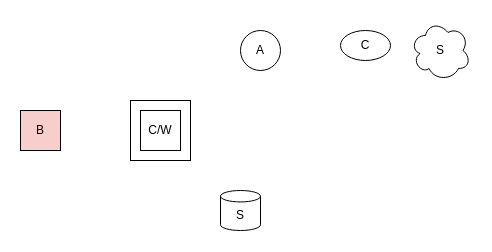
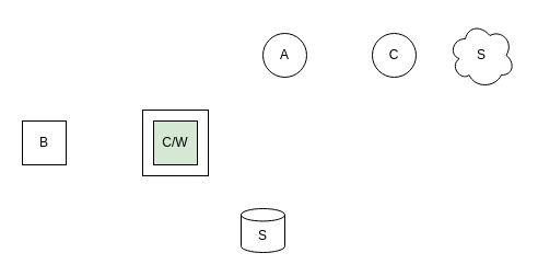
- <mxCell id="3" value="C" style="ellipse;whiteSpace=wrap;html=1;aspect=fixed;" vertex="1" parent="1"><mxGeometry x="340" y="30" width="50" height="30" as="geometry" /></mxCell>
+ <mxCell id="3" value="C" style="ellipse;whiteSpace=wrap;html=1;aspect=fixed;" vertex="1" parent="1"><mxGeometry x="340" y="30" width="40" height="40" as="geometry" /></mxCell>
- <mxCell id="9" value="B" style="whiteSpace=wrap;html=1;aspect=fixed;comic=0;fillColor=#f8cecc;" vertex="1" parent="1"><mxGeometry x="20" y="110" width="40" height="40" as="geometry" /></mxCell>
+ <mxCell id="9" value="B" style="whiteSpace=wrap;html=1;aspect=fixed;comic=0;" vertex="1" parent="1"><mxGeometry x="20" y="110" width="40" height="40" as="geometry" /></mxCell>
- <mxCell id="8" value="C/W" style="whiteSpace=wrap;html=1;aspect=fixed;" vertex="1" parent="6"><mxGeometry x="10" y="10" width="40" height="40" as="geometry" /></mxCell>
+ <mxCell id="8" value="C/W" style="whiteSpace=wrap;html=1;aspect=fixed;fillColor=#d5e8d4;" vertex="1" parent="6"><mxGeometry x="10" y="10" width="40" height="40" as="geometry" /></mxCell>
